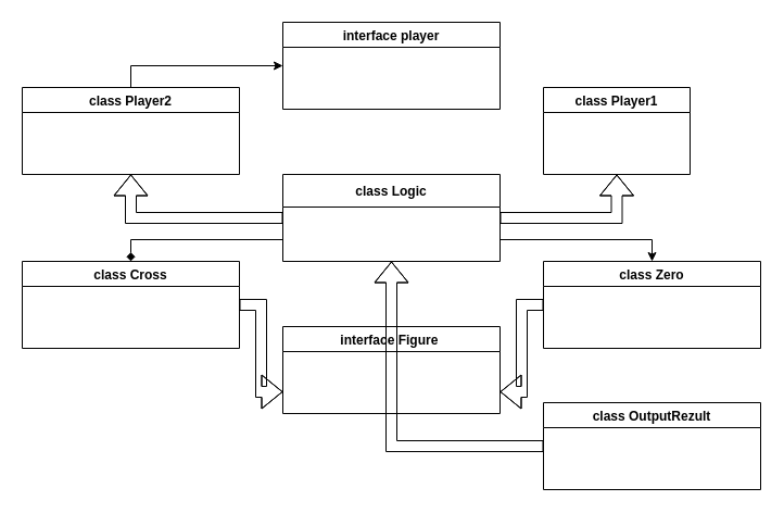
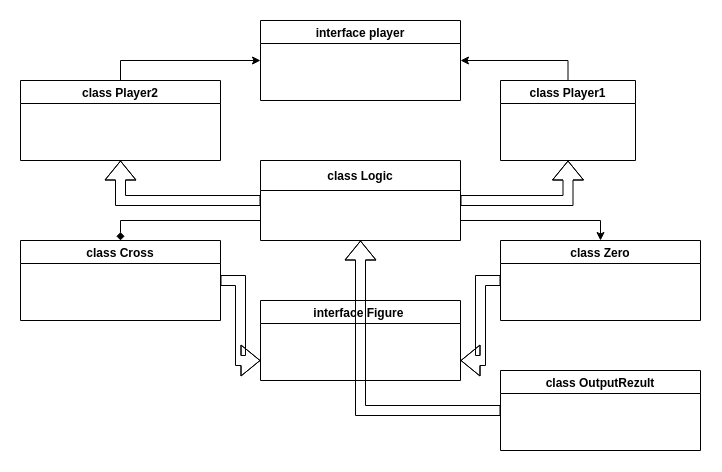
+ <mxCell id="3" style="edgeStyle=orthogonalEdgeStyle;rounded=0;orthogonalLoop=1;jettySize=auto;html=1;exitX=0.5;exitY=0;exitDx=0;exitDy=0;entryX=1;entryY=0.5;entryDx=0;entryDy=0;" parent="1" source="4" target="2" edge="1"><mxGeometry relative="1" as="geometry" /></mxCell>
